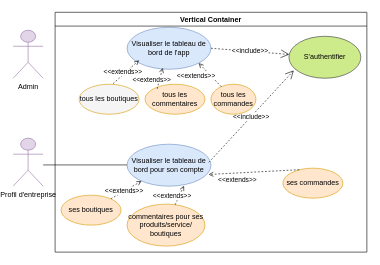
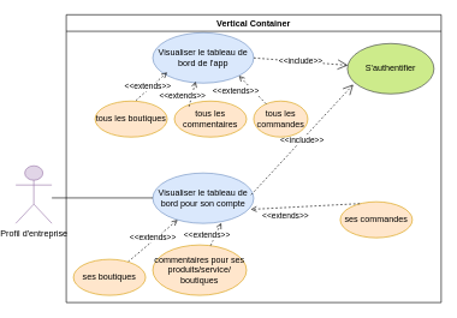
- <mxCell id="5" value="Admin" style="shape=umlActor;verticalLabelPosition=bottom;verticalAlign=top;html=1;outlineConnect=0;fillColor=#e1d5e7;strokeColor=#9673a6;" vertex="1" parent="1"><mxGeometry x="20" y="50" width="50" height="80" as="geometry" /></mxCell>
- <mxCell id="9" value="tous les boutiques" style="ellipse;whiteSpace=wrap;html=1;fillColor=#f5f5f5;strokeColor=#d79b00;" vertex="1" parent="1"><mxGeometry x="130" y="140" width="100" height="50" as="geometry" /></mxCell>
+ <mxCell id="9" value="tous les boutiques" style="ellipse;whiteSpace=wrap;html=1;fillColor=#ffe6cc;strokeColor=#d79b00;" vertex="1" parent="1"><mxGeometry x="130" y="140" width="100" height="50" as="geometry" /></mxCell>
- <mxCell id="14" value="ses boutiques" style="ellipse;whiteSpace=wrap;html=1;fillColor=#ffe6cc;strokeColor=#d79b00;" vertex="1" parent="1"><mxGeometry x="100" y="325" width="100" height="50" as="geometry" /></mxCell>
+ <mxCell id="14" value="ses boutiques" style="ellipse;whiteSpace=wrap;html=1;fillColor=#ffe6cc;strokeColor=#d79b00;" vertex="1" parent="1"><mxGeometry x="100" y="360" width="100" height="50" as="geometry" /></mxCell>
